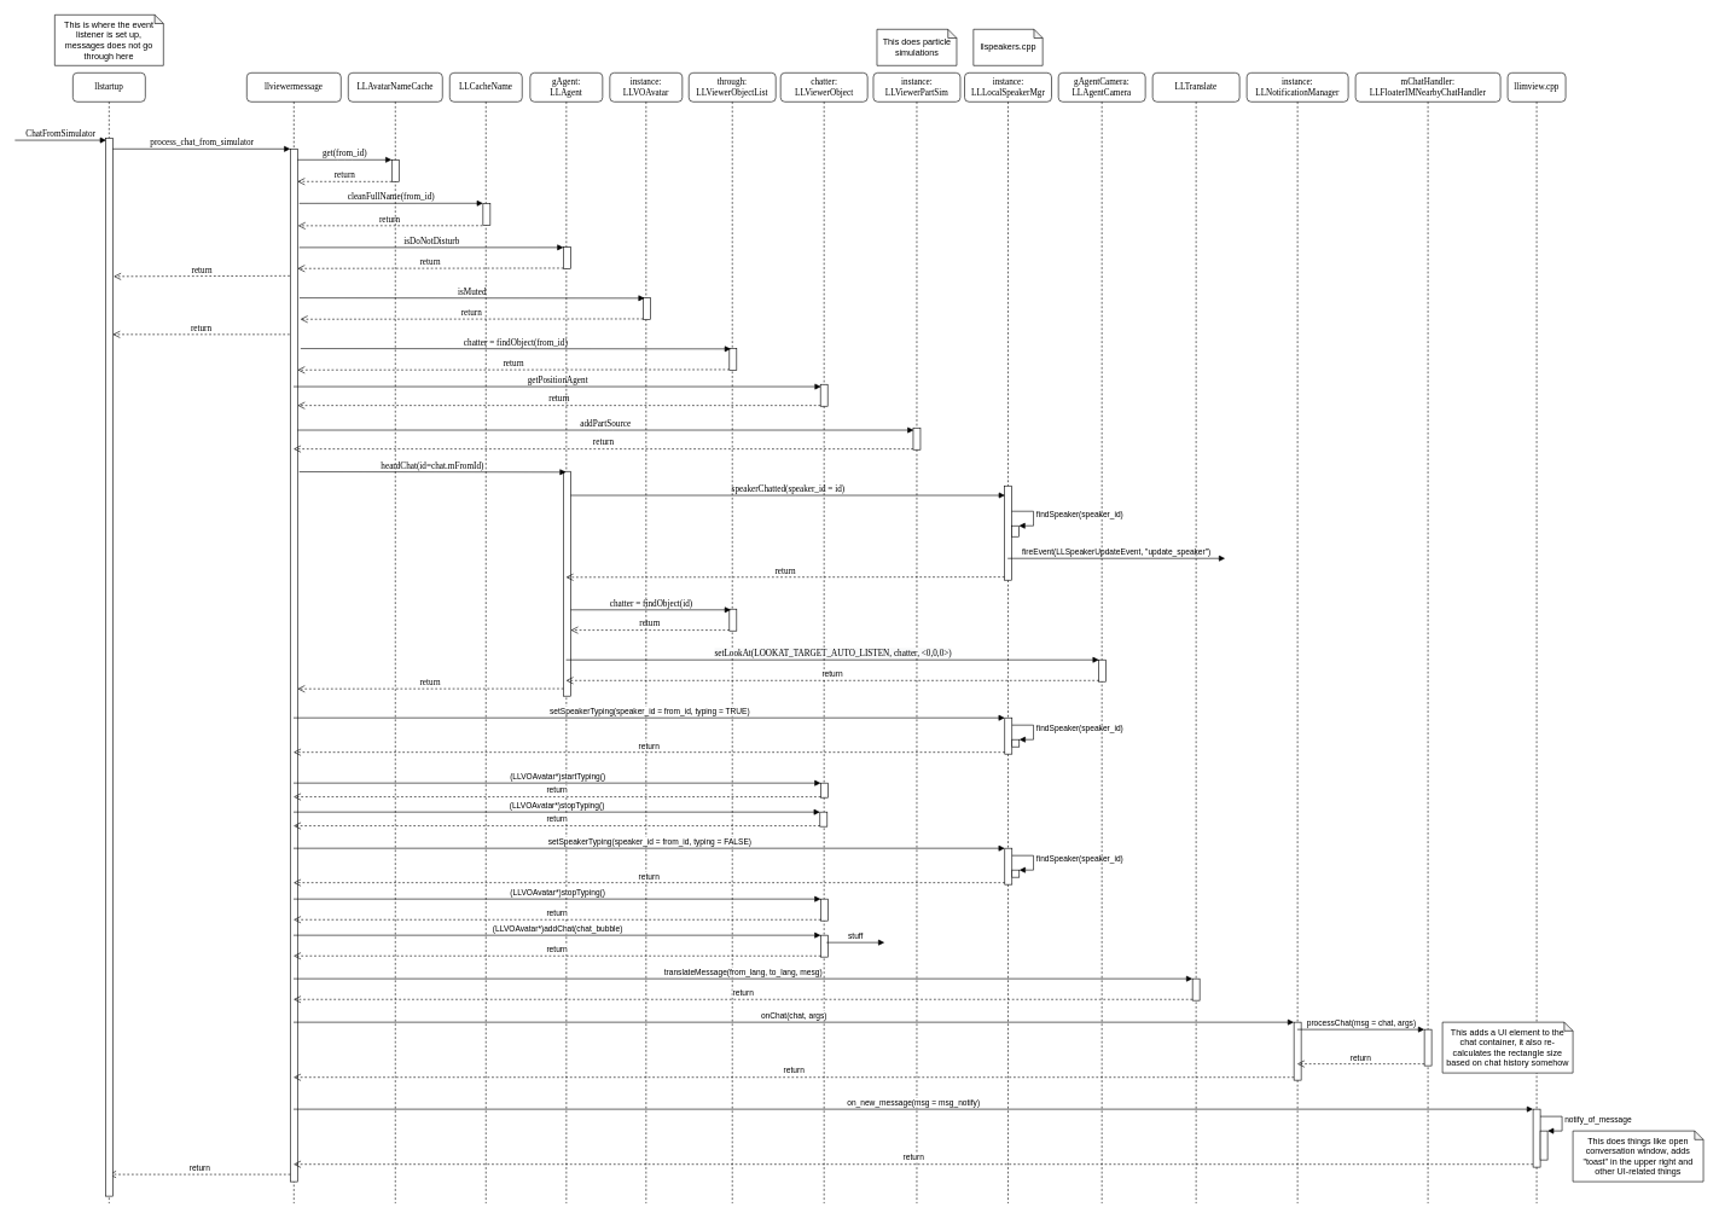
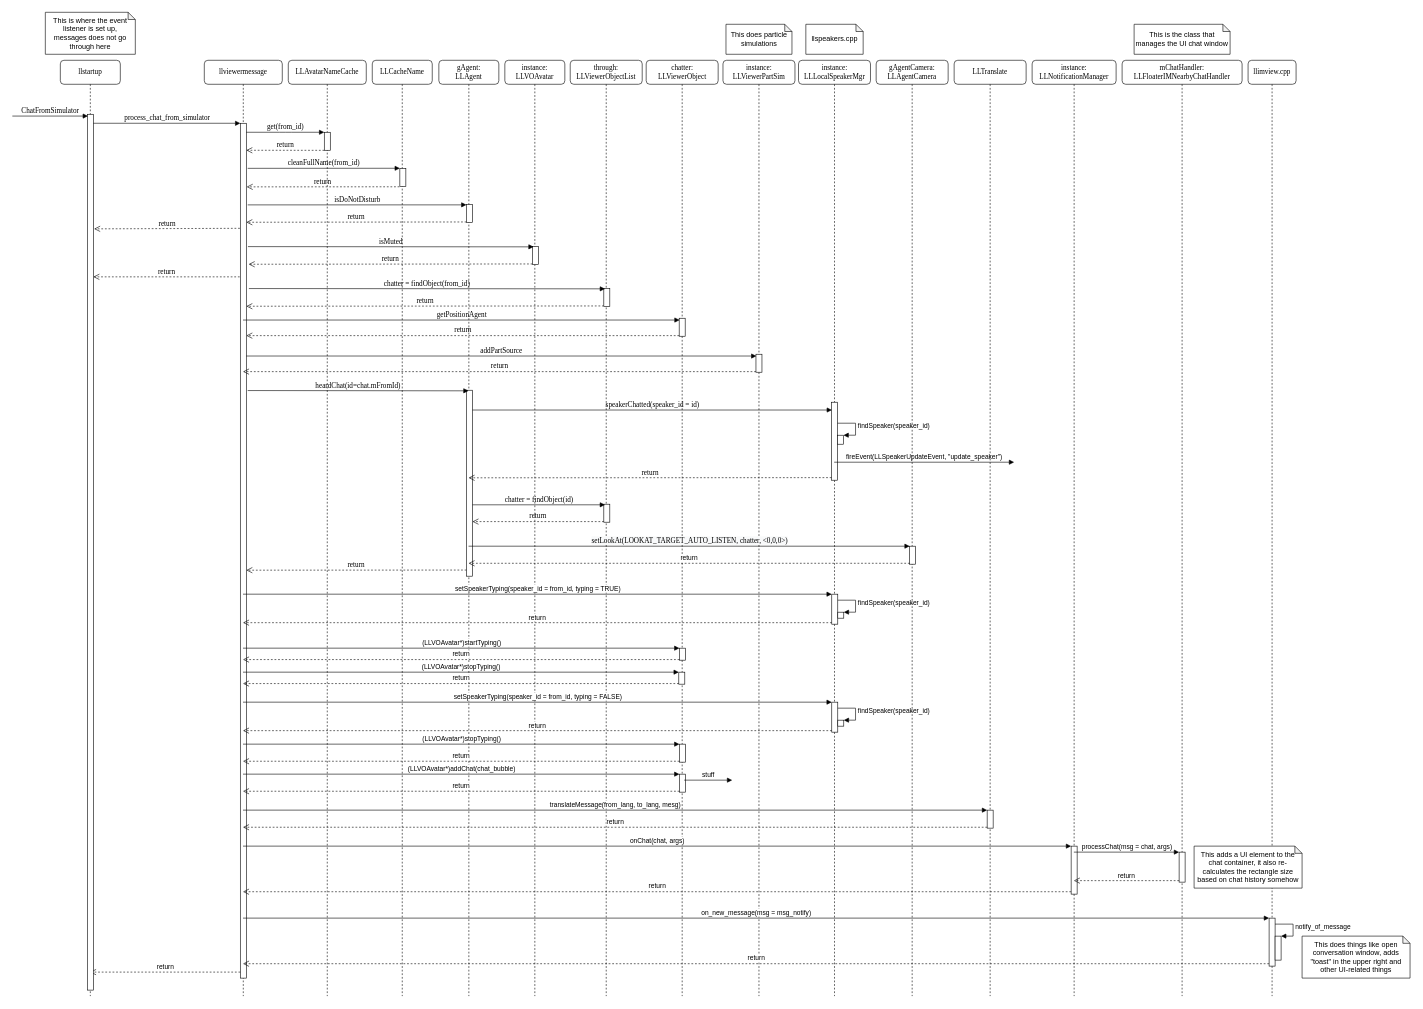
+ <mxCell id="94" value="This is the class that manages the UI chat window" style="shape=note;whiteSpace=wrap;html=1;backgroundOutline=1;darkOpacity=0.05;size=12;" vertex="1" parent="1"><mxGeometry x="1890" y="40" width="160" height="50" as="geometry" /></mxCell>
